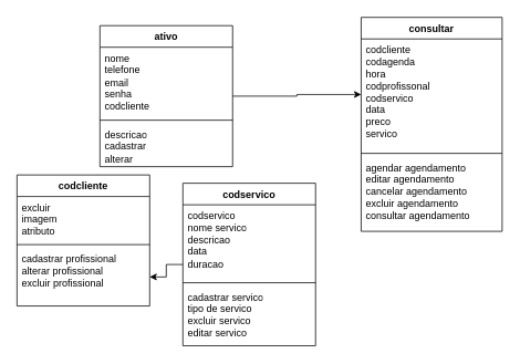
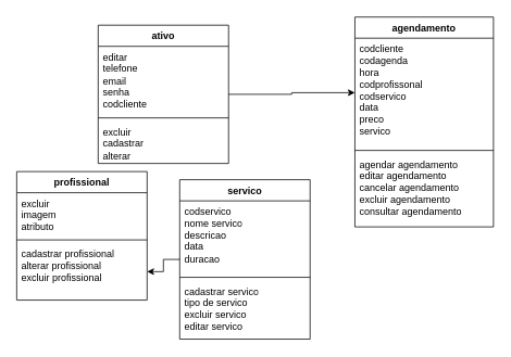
- <mxCell id="7" value="consultar" style="swimlane;fontStyle=1;align=center;verticalAlign=top;childLayout=stackLayout;horizontal=1;startSize=26;horizontalStack=0;resizeParent=1;resizeParentMax=0;resizeLast=0;collapsible=1;marginBottom=0;whiteSpace=wrap;html=1;" vertex="1" parent="1"><mxGeometry x="435" y="20" width="170" height="258" as="geometry" /></mxCell>
+ <mxCell id="7" value="agendamento" style="swimlane;fontStyle=1;align=center;verticalAlign=top;childLayout=stackLayout;horizontal=1;startSize=26;horizontalStack=0;resizeParent=1;resizeParentMax=0;resizeLast=0;collapsible=1;marginBottom=0;whiteSpace=wrap;html=1;" vertex="1" parent="1"><mxGeometry x="435" y="20" width="170" height="258" as="geometry" /></mxCell>
- <mxCell id="4" value="&lt;div&gt;nome&lt;/div&gt;&lt;div&gt;telefone&lt;/div&gt;&lt;div&gt;email&lt;/div&gt;&lt;div&gt;senha&lt;/div&gt;&lt;div&gt;codcliente&lt;br&gt;&lt;/div&gt;" style="text;strokeColor=none;fillColor=none;align=left;verticalAlign=top;spacingLeft=4;spacingRight=4;overflow=hidden;rotatable=0;points=[[0,0.5],[1,0.5]];portConstraint=eastwest;whiteSpace=wrap;html=1;" vertex="1" parent="3"><mxGeometry y="26" width="160" height="84" as="geometry" /></mxCell>
+ <mxCell id="4" value="&lt;div&gt;editar&lt;/div&gt;&lt;div&gt;telefone&lt;/div&gt;&lt;div&gt;email&lt;/div&gt;&lt;div&gt;senha&lt;/div&gt;&lt;div&gt;codcliente&lt;br&gt;&lt;/div&gt;" style="text;strokeColor=none;fillColor=none;align=left;verticalAlign=top;spacingLeft=4;spacingRight=4;overflow=hidden;rotatable=0;points=[[0,0.5],[1,0.5]];portConstraint=eastwest;whiteSpace=wrap;html=1;" vertex="1" parent="3"><mxGeometry y="26" width="160" height="84" as="geometry" /></mxCell>
- <mxCell id="6" value="&lt;div&gt;descricao&lt;/div&gt;&lt;div&gt;cadastrar&lt;/div&gt;&lt;div&gt;alterar&lt;br&gt;&lt;/div&gt;" style="text;strokeColor=none;fillColor=none;align=left;verticalAlign=top;spacingLeft=4;spacingRight=4;overflow=hidden;rotatable=0;points=[[0,0.5],[1,0.5]];portConstraint=eastwest;whiteSpace=wrap;html=1;" vertex="1" parent="3"><mxGeometry y="118" width="160" height="52" as="geometry" /></mxCell>
+ <mxCell id="6" value="&lt;div&gt;excluir&lt;/div&gt;&lt;div&gt;cadastrar&lt;/div&gt;&lt;div&gt;alterar&lt;br&gt;&lt;/div&gt;" style="text;strokeColor=none;fillColor=none;align=left;verticalAlign=top;spacingLeft=4;spacingRight=4;overflow=hidden;rotatable=0;points=[[0,0.5],[1,0.5]];portConstraint=eastwest;whiteSpace=wrap;html=1;" vertex="1" parent="3"><mxGeometry y="118" width="160" height="52" as="geometry" /></mxCell>
- <mxCell id="11" value="codcliente" style="swimlane;fontStyle=1;align=center;verticalAlign=top;childLayout=stackLayout;horizontal=1;startSize=26;horizontalStack=0;resizeParent=1;resizeParentMax=0;resizeLast=0;collapsible=1;marginBottom=0;whiteSpace=wrap;html=1;" vertex="1" parent="1"><mxGeometry x="20" y="210" width="160" height="158" as="geometry" /></mxCell>
+ <mxCell id="11" value="profissional" style="swimlane;fontStyle=1;align=center;verticalAlign=top;childLayout=stackLayout;horizontal=1;startSize=26;horizontalStack=0;resizeParent=1;resizeParentMax=0;resizeLast=0;collapsible=1;marginBottom=0;whiteSpace=wrap;html=1;" vertex="1" parent="1"><mxGeometry x="20" y="210" width="160" height="158" as="geometry" /></mxCell>
- <mxCell id="16" value="codservico" style="swimlane;fontStyle=1;align=center;verticalAlign=top;childLayout=stackLayout;horizontal=1;startSize=26;horizontalStack=0;resizeParent=1;resizeParentMax=0;resizeLast=0;collapsible=1;marginBottom=0;whiteSpace=wrap;html=1;" vertex="1" parent="1"><mxGeometry x="220" y="220" width="160" height="196" as="geometry" /></mxCell>
+ <mxCell id="16" value="servico" style="swimlane;fontStyle=1;align=center;verticalAlign=top;childLayout=stackLayout;horizontal=1;startSize=26;horizontalStack=0;resizeParent=1;resizeParentMax=0;resizeLast=0;collapsible=1;marginBottom=0;whiteSpace=wrap;html=1;" vertex="1" parent="1"><mxGeometry x="220" y="220" width="160" height="196" as="geometry" /></mxCell>
